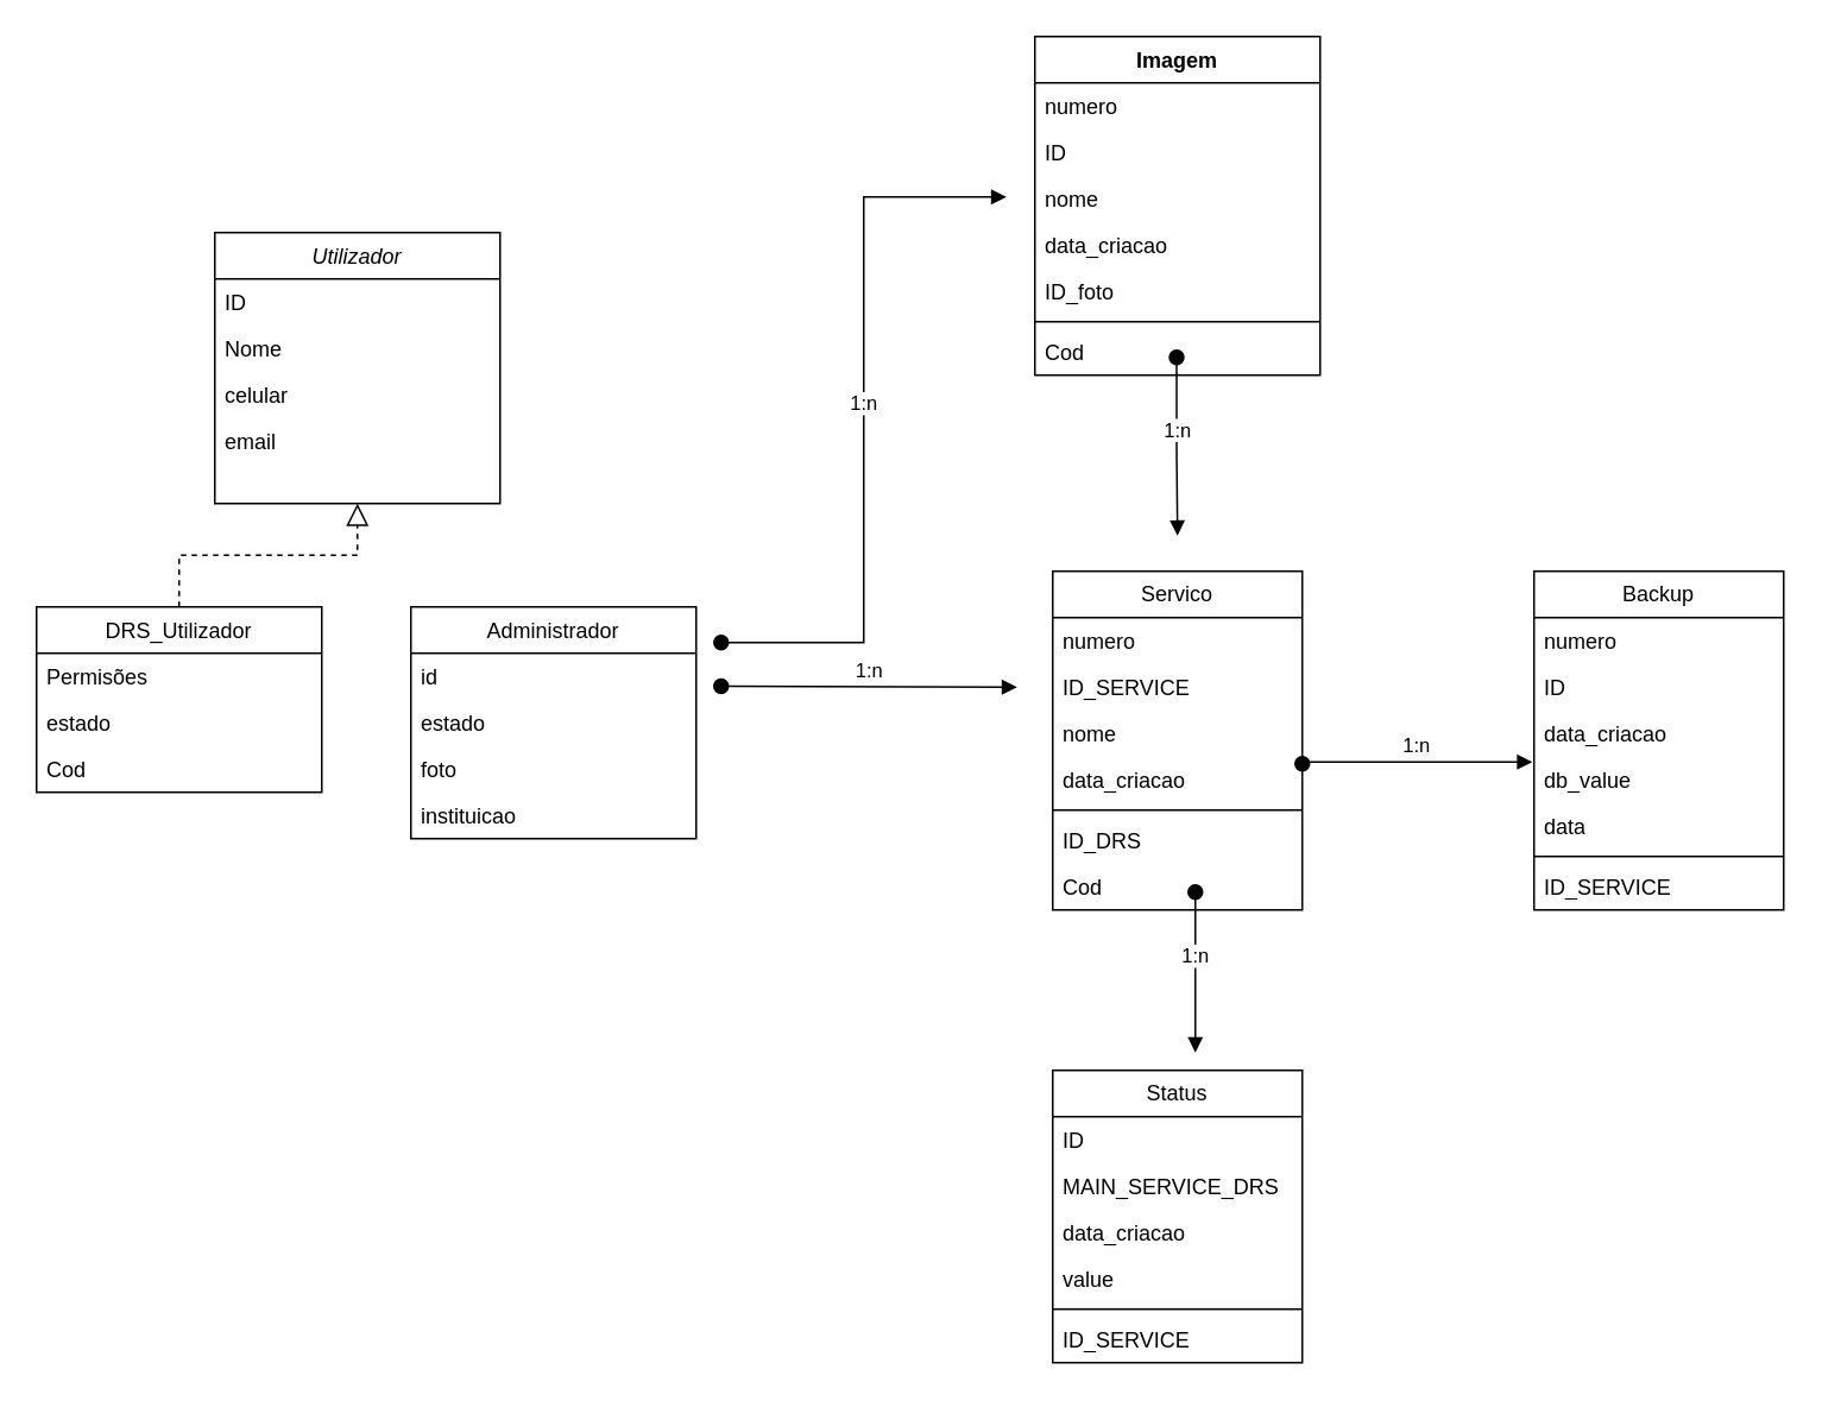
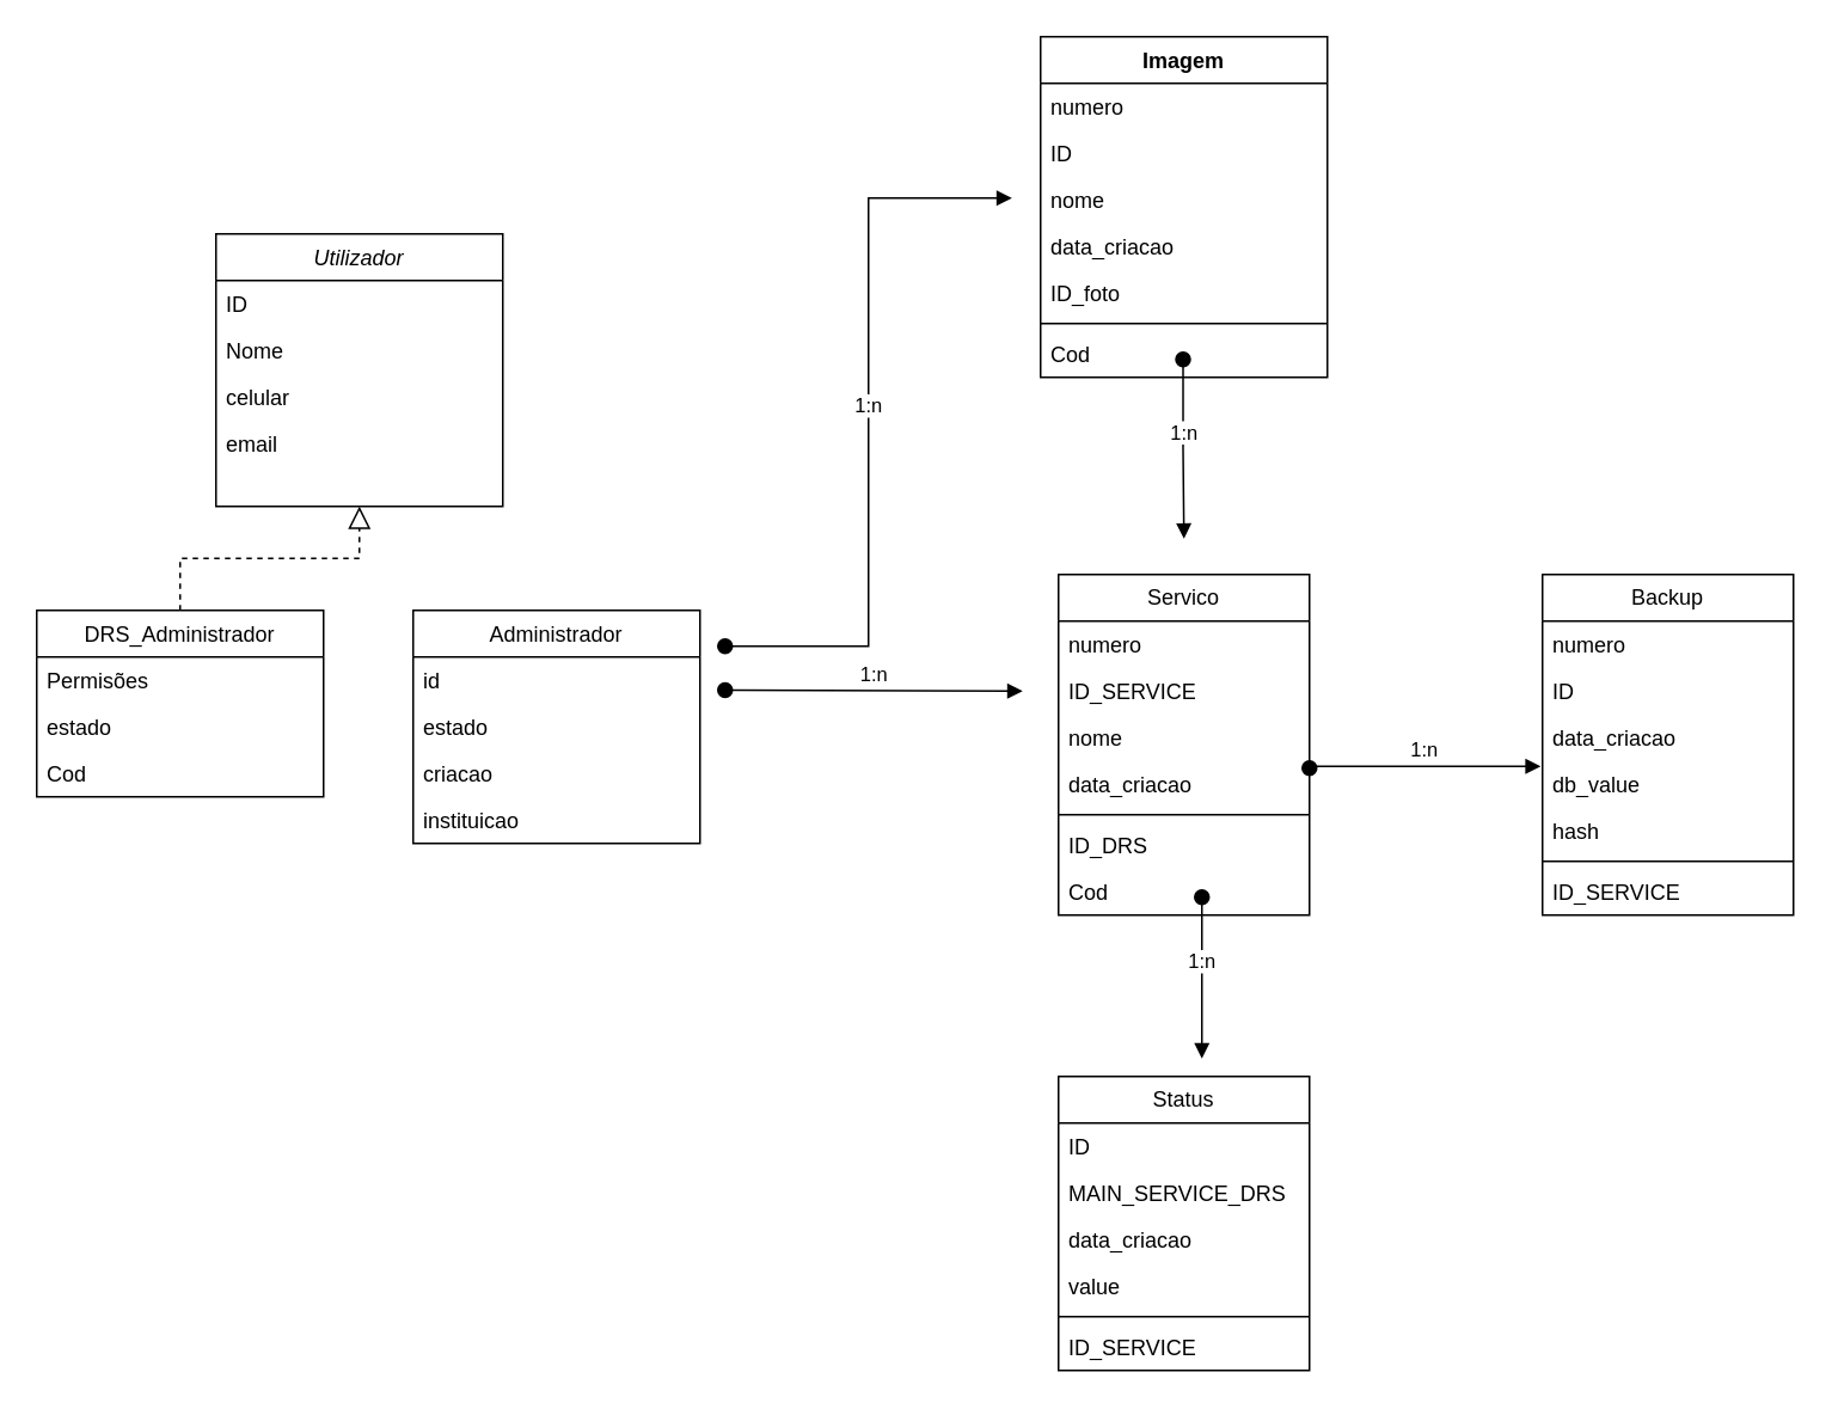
- <mxCell id="7" value="DRS_Utilizador" style="swimlane;fontStyle=0;align=center;verticalAlign=top;childLayout=stackLayout;horizontal=1;startSize=26;horizontalStack=0;resizeParent=1;resizeLast=0;collapsible=1;marginBottom=0;rounded=0;shadow=0;strokeWidth=1;" parent="1" vertex="1"><mxGeometry x="20" y="340" width="160" height="104" as="geometry"><mxRectangle x="130" y="380" width="160" height="26" as="alternateBounds" /></mxGeometry></mxCell>
+ <mxCell id="7" value="DRS_Administrador" style="swimlane;fontStyle=0;align=center;verticalAlign=top;childLayout=stackLayout;horizontal=1;startSize=26;horizontalStack=0;resizeParent=1;resizeLast=0;collapsible=1;marginBottom=0;rounded=0;shadow=0;strokeWidth=1;" parent="1" vertex="1"><mxGeometry x="20" y="340" width="160" height="104" as="geometry"><mxRectangle x="130" y="380" width="160" height="26" as="alternateBounds" /></mxGeometry></mxCell>
- <mxCell id="15" value="foto" style="text;align=left;verticalAlign=top;spacingLeft=4;spacingRight=4;overflow=hidden;rotatable=0;points=[[0,0.5],[1,0.5]];portConstraint=eastwest;" vertex="1" parent="12"><mxGeometry y="78" width="160" height="26" as="geometry" /></mxCell>
+ <mxCell id="15" value="criacao" style="text;align=left;verticalAlign=top;spacingLeft=4;spacingRight=4;overflow=hidden;rotatable=0;points=[[0,0.5],[1,0.5]];portConstraint=eastwest;" vertex="1" parent="12"><mxGeometry y="78" width="160" height="26" as="geometry" /></mxCell>
- <mxCell id="49" value="data" style="text;strokeColor=none;fillColor=none;align=left;verticalAlign=top;spacingLeft=4;spacingRight=4;overflow=hidden;rotatable=0;points=[[0,0.5],[1,0.5]];portConstraint=eastwest;whiteSpace=wrap;html=1;" parent="44" vertex="1"><mxGeometry y="130" width="140" height="26" as="geometry" /></mxCell>
+ <mxCell id="49" value="hash" style="text;strokeColor=none;fillColor=none;align=left;verticalAlign=top;spacingLeft=4;spacingRight=4;overflow=hidden;rotatable=0;points=[[0,0.5],[1,0.5]];portConstraint=eastwest;whiteSpace=wrap;html=1;" parent="44" vertex="1"><mxGeometry y="130" width="140" height="26" as="geometry" /></mxCell>
